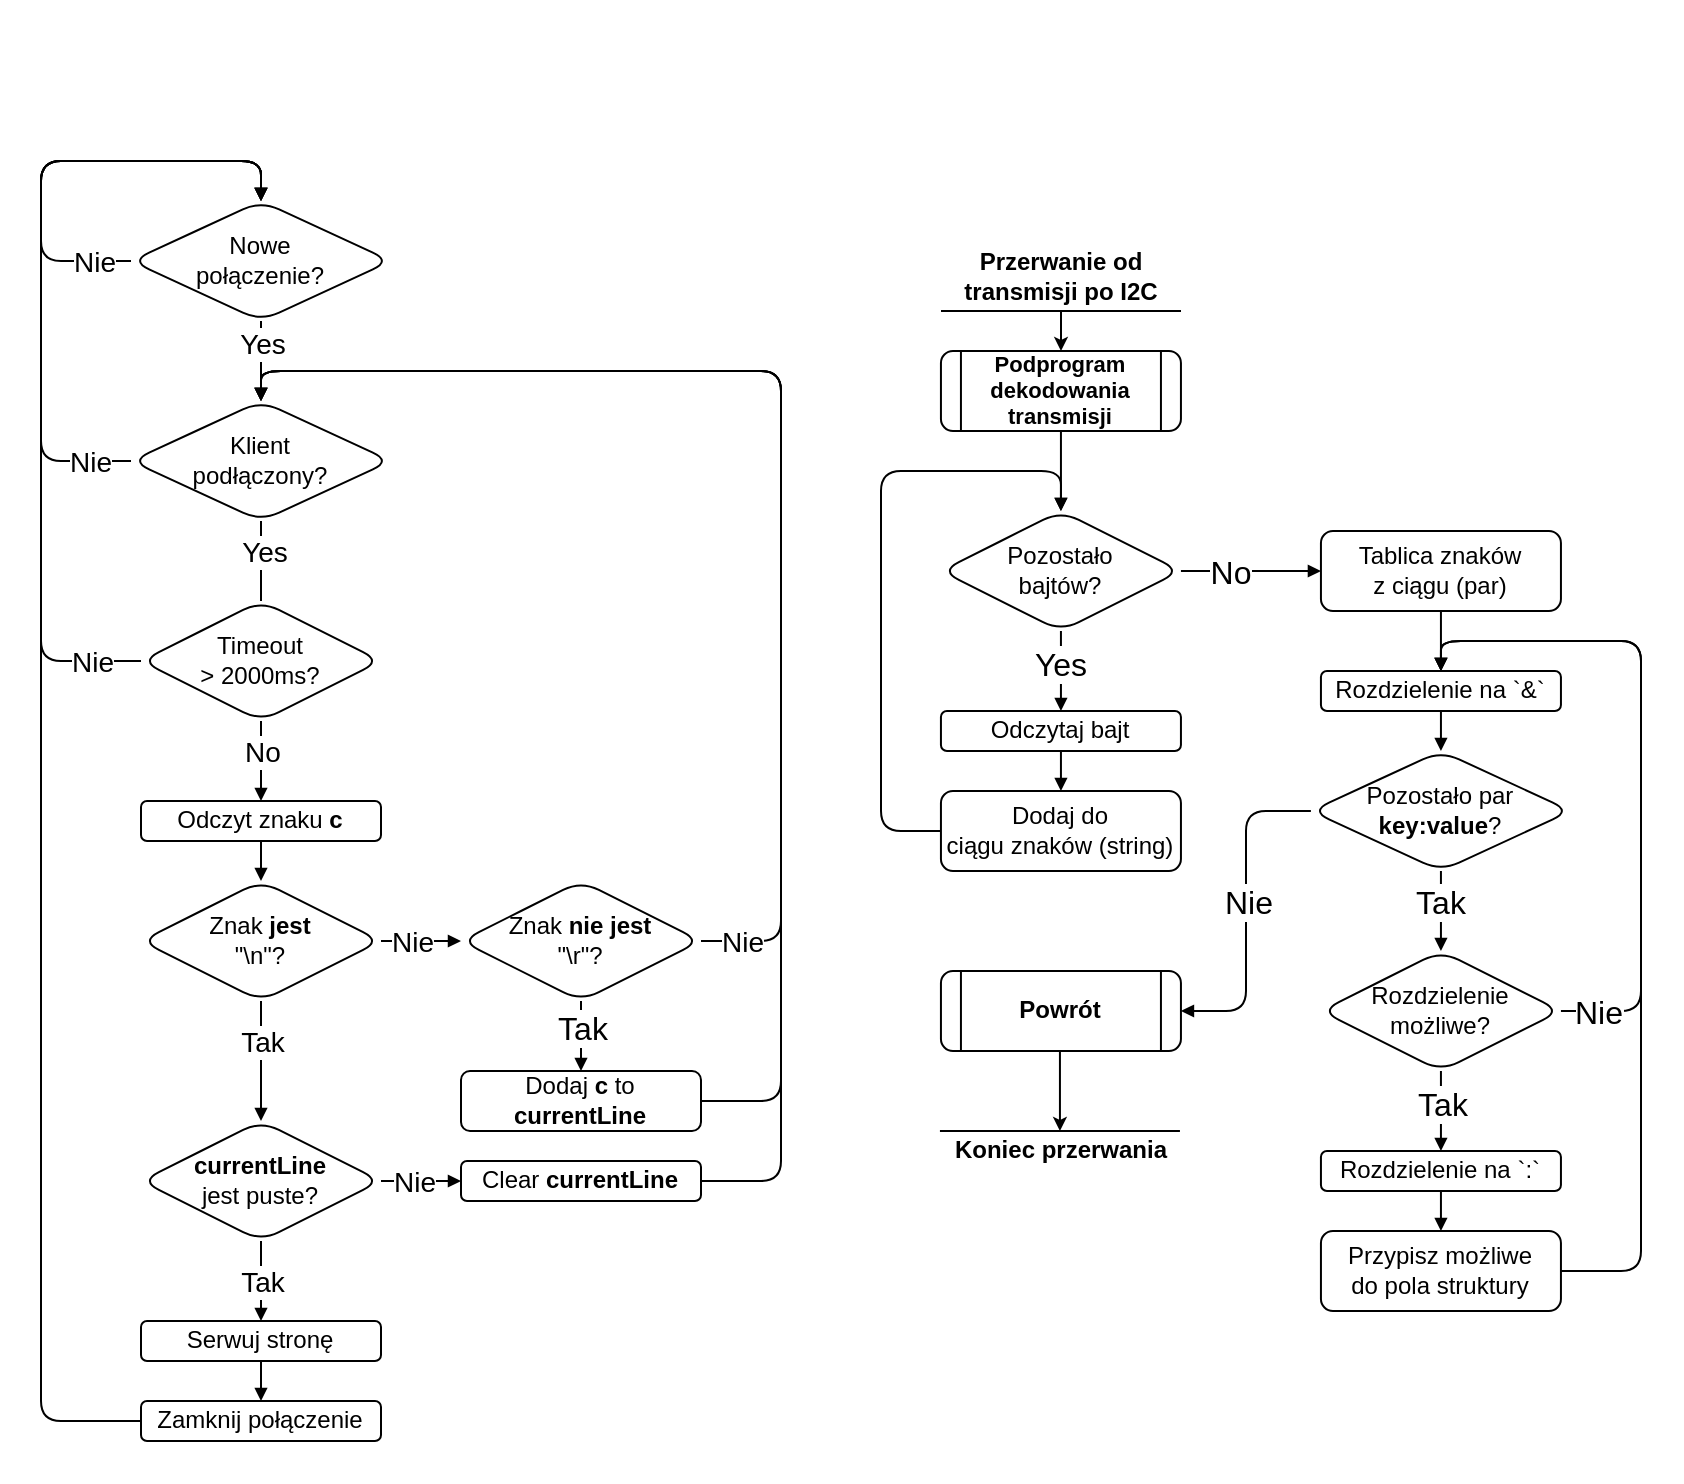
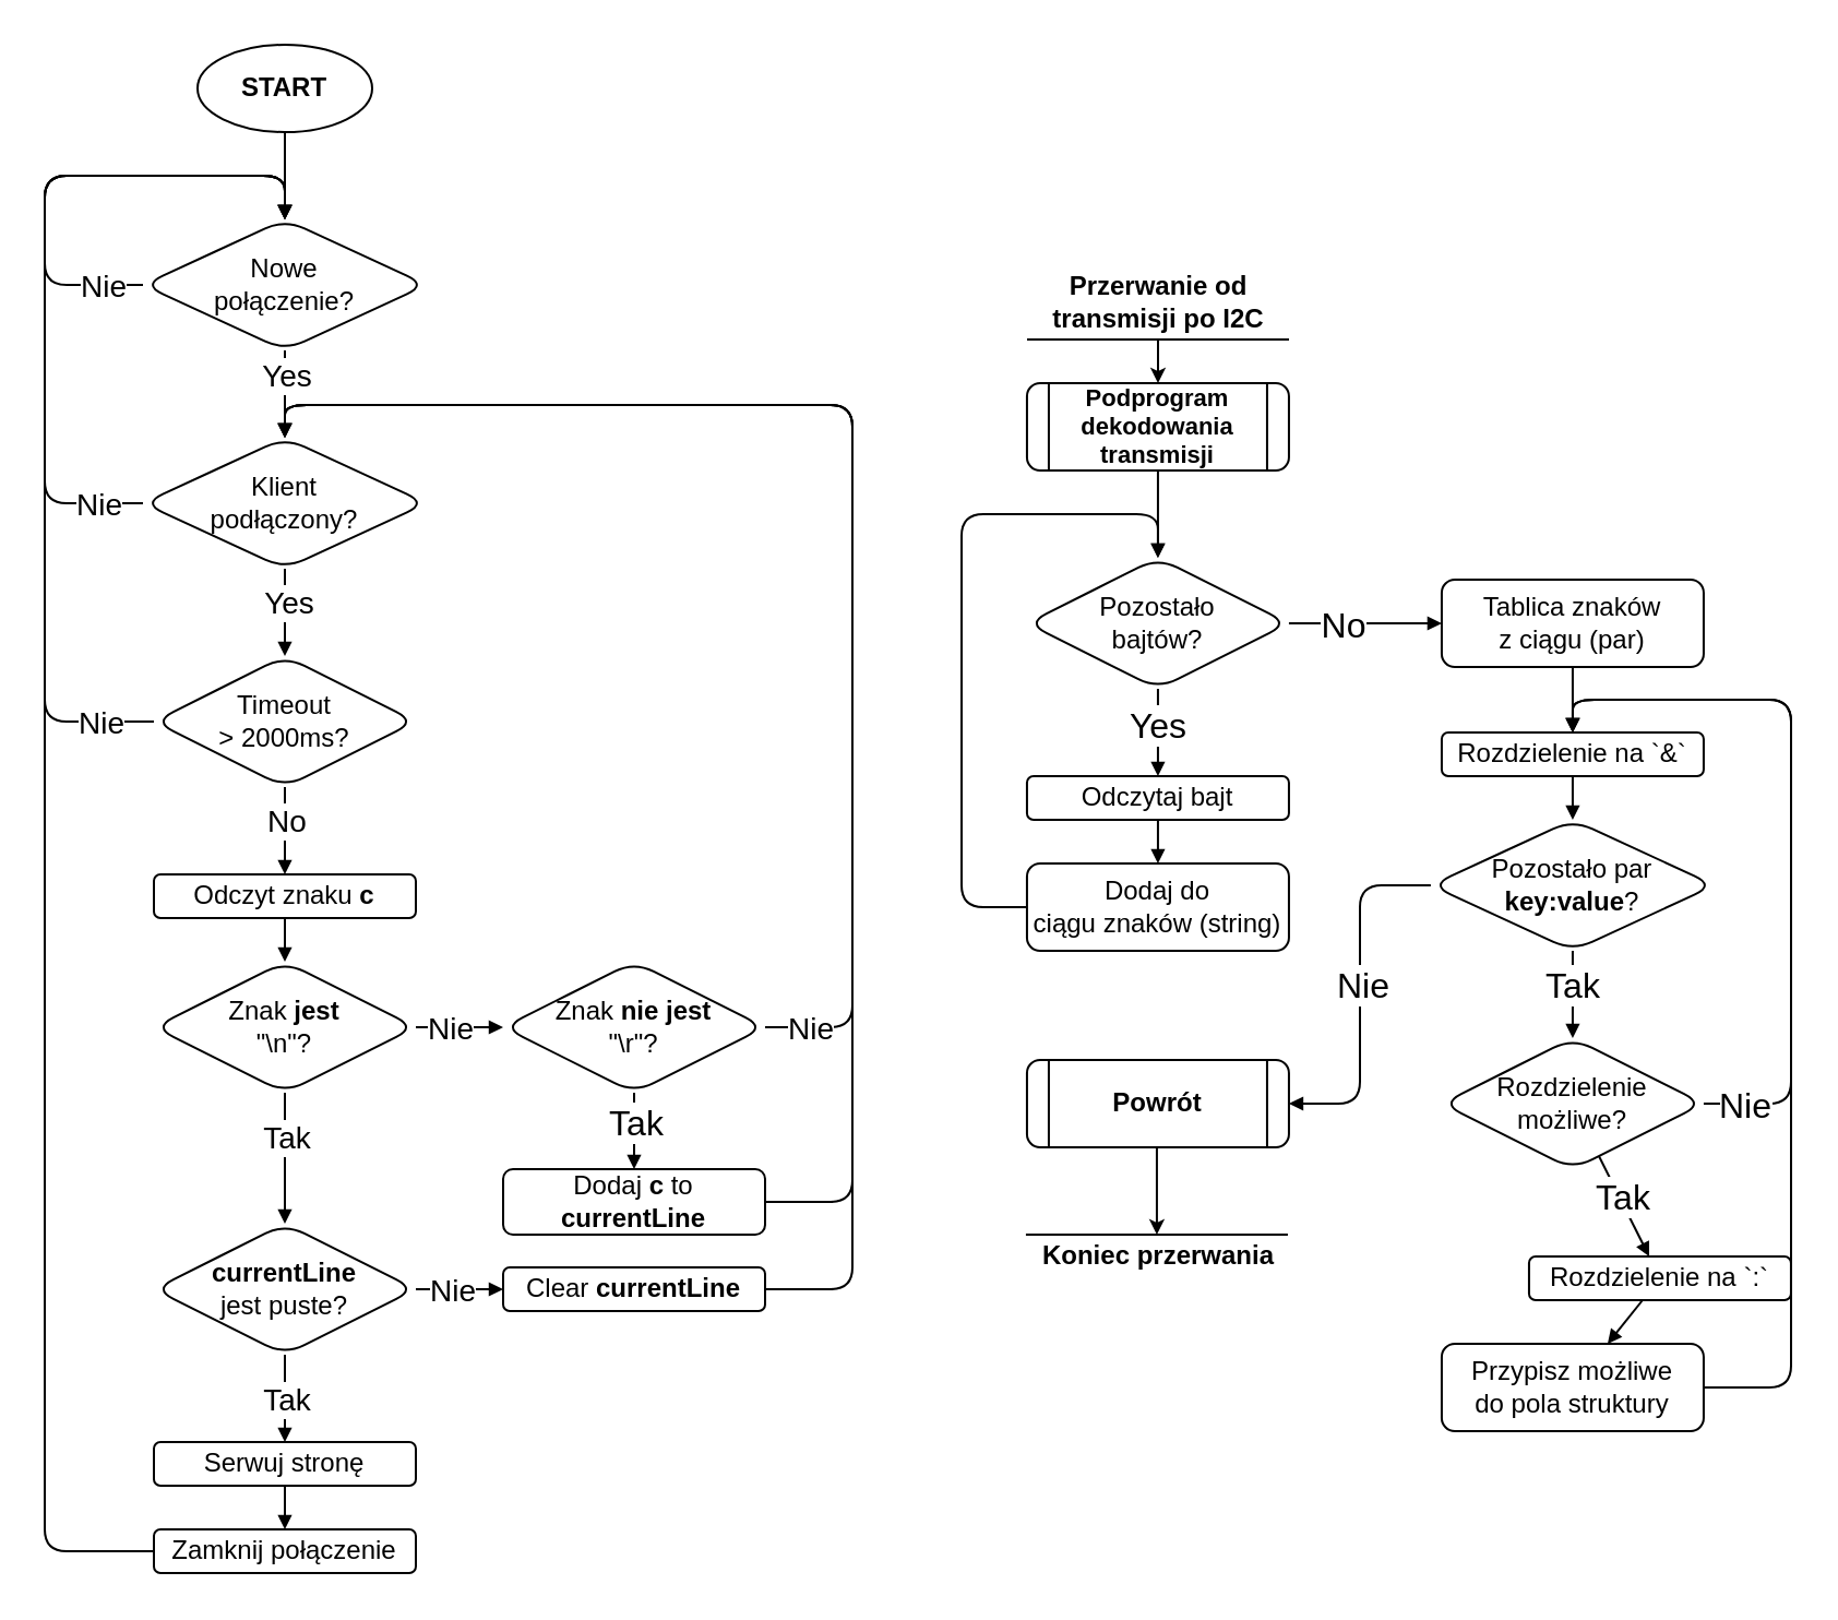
+ <mxCell id="5" value="START" style="ellipse;whiteSpace=wrap;html=1;fontSize=12;fontFamily=Arimo;fontStyle=1" parent="1" vertex="1"><mxGeometry x="90" y="20" width="80" height="40" as="geometry" /></mxCell>
+ <mxCell id="4" style="edgeStyle=none;curved=1;rounded=0;orthogonalLoop=1;jettySize=auto;html=1;fontSize=12;startSize=8;endSize=4;fontFamily=Arimo;endArrow=block;endFill=1;entryX=0.5;entryY=0;entryDx=0;entryDy=0;" parent="1" source="5" target="10" edge="1"><mxGeometry relative="1" as="geometry"><mxPoint x="160" y="90" as="targetPoint" /></mxGeometry></mxCell>
- <mxCell id="11" style="edgeStyle=none;curved=1;rounded=0;orthogonalLoop=1;jettySize=auto;html=1;fontSize=12;startSize=8;endSize=4;fontFamily=Arimo;endArrow=none;endFill=1;" parent="1" source="15" target="20" edge="1"><mxGeometry relative="1" as="geometry" /></mxCell>
+ <mxCell id="11" style="edgeStyle=none;curved=1;rounded=0;orthogonalLoop=1;jettySize=auto;html=1;fontSize=12;startSize=8;endSize=4;fontFamily=Arimo;endArrow=block;endFill=1;" parent="1" source="15" target="20" edge="1"><mxGeometry relative="1" as="geometry" /></mxCell>
- <mxCell id="71" value="Rozdzielenie na `:`" style="rounded=1;whiteSpace=wrap;html=1;fontSize=12;fontFamily=Arimo;" parent="1" vertex="1"><mxGeometry x="659.97" y="575" width="120" height="20" as="geometry" /></mxCell>
+ <mxCell id="71" value="Rozdzielenie na `:`" style="rounded=1;whiteSpace=wrap;html=1;fontSize=12;fontFamily=Arimo;" parent="1" vertex="1"><mxGeometry x="699.97" y="575" width="120" height="20" as="geometry" /></mxCell>
